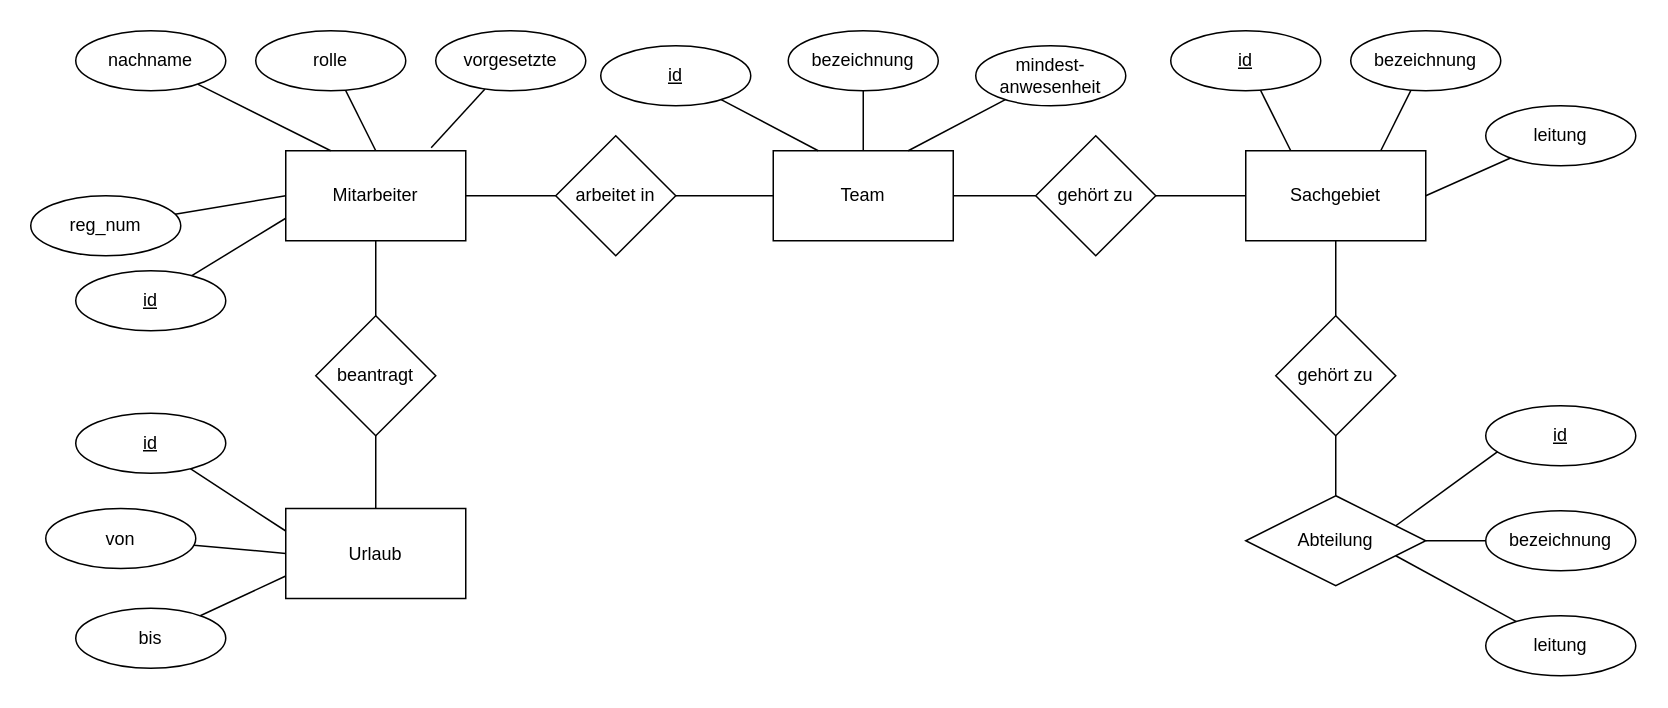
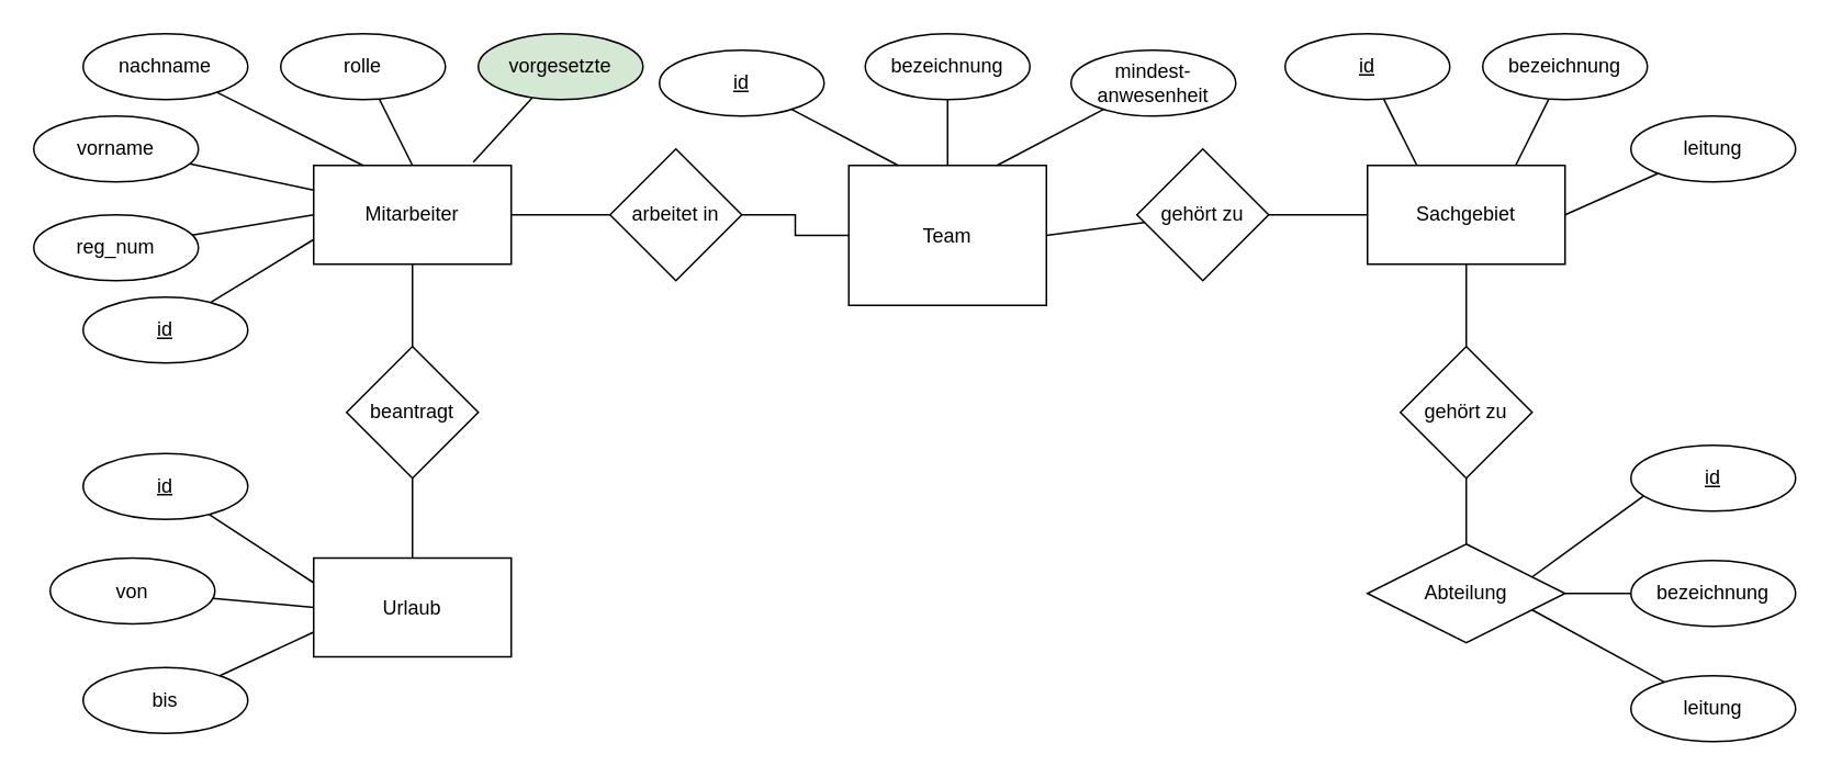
- <mxCell id="52" value="vorgesetzte" style="ellipse;whiteSpace=wrap;html=1;" vertex="1" parent="1"><mxGeometry x="290" y="20" width="100" height="40" as="geometry" /></mxCell>
+ <mxCell id="52" value="vorgesetzte" style="ellipse;whiteSpace=wrap;html=1;fillColor=#d5e8d4;" vertex="1" parent="1"><mxGeometry x="290" y="20" width="100" height="40" as="geometry" /></mxCell>
+ <mxCell id="10" value="vorname" style="ellipse;whiteSpace=wrap;html=1;" parent="1" vertex="1"><mxGeometry x="20" y="70" width="100" height="40" as="geometry" /></mxCell>
+ <mxCell id="9" style="rounded=0;orthogonalLoop=1;jettySize=auto;html=1;entryX=0;entryY=0.25;entryDx=0;entryDy=0;endArrow=none;endFill=0;" parent="1" source="10" target="4" edge="1"><mxGeometry relative="1" as="geometry" /></mxCell>
- <mxCell id="8" value="Team" style="rounded=0;whiteSpace=wrap;html=1;" parent="1" vertex="1"><mxGeometry x="515" y="100" width="120" height="60" as="geometry" /></mxCell>
+ <mxCell id="8" value="Team" style="rounded=0;whiteSpace=wrap;html=1;" parent="1" vertex="1"><mxGeometry x="515" y="100" width="120" height="85" as="geometry" /></mxCell>
